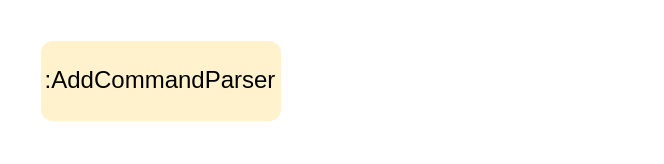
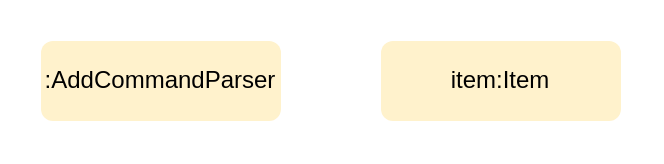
+ <mxCell id="3" value="item:Item" style="rounded=1;whiteSpace=wrap;html=1;fillColor=#fff2cc;strokeColor=none;" vertex="1" parent="1"><mxGeometry x="190" y="20" width="120" height="40" as="geometry" /></mxCell>
